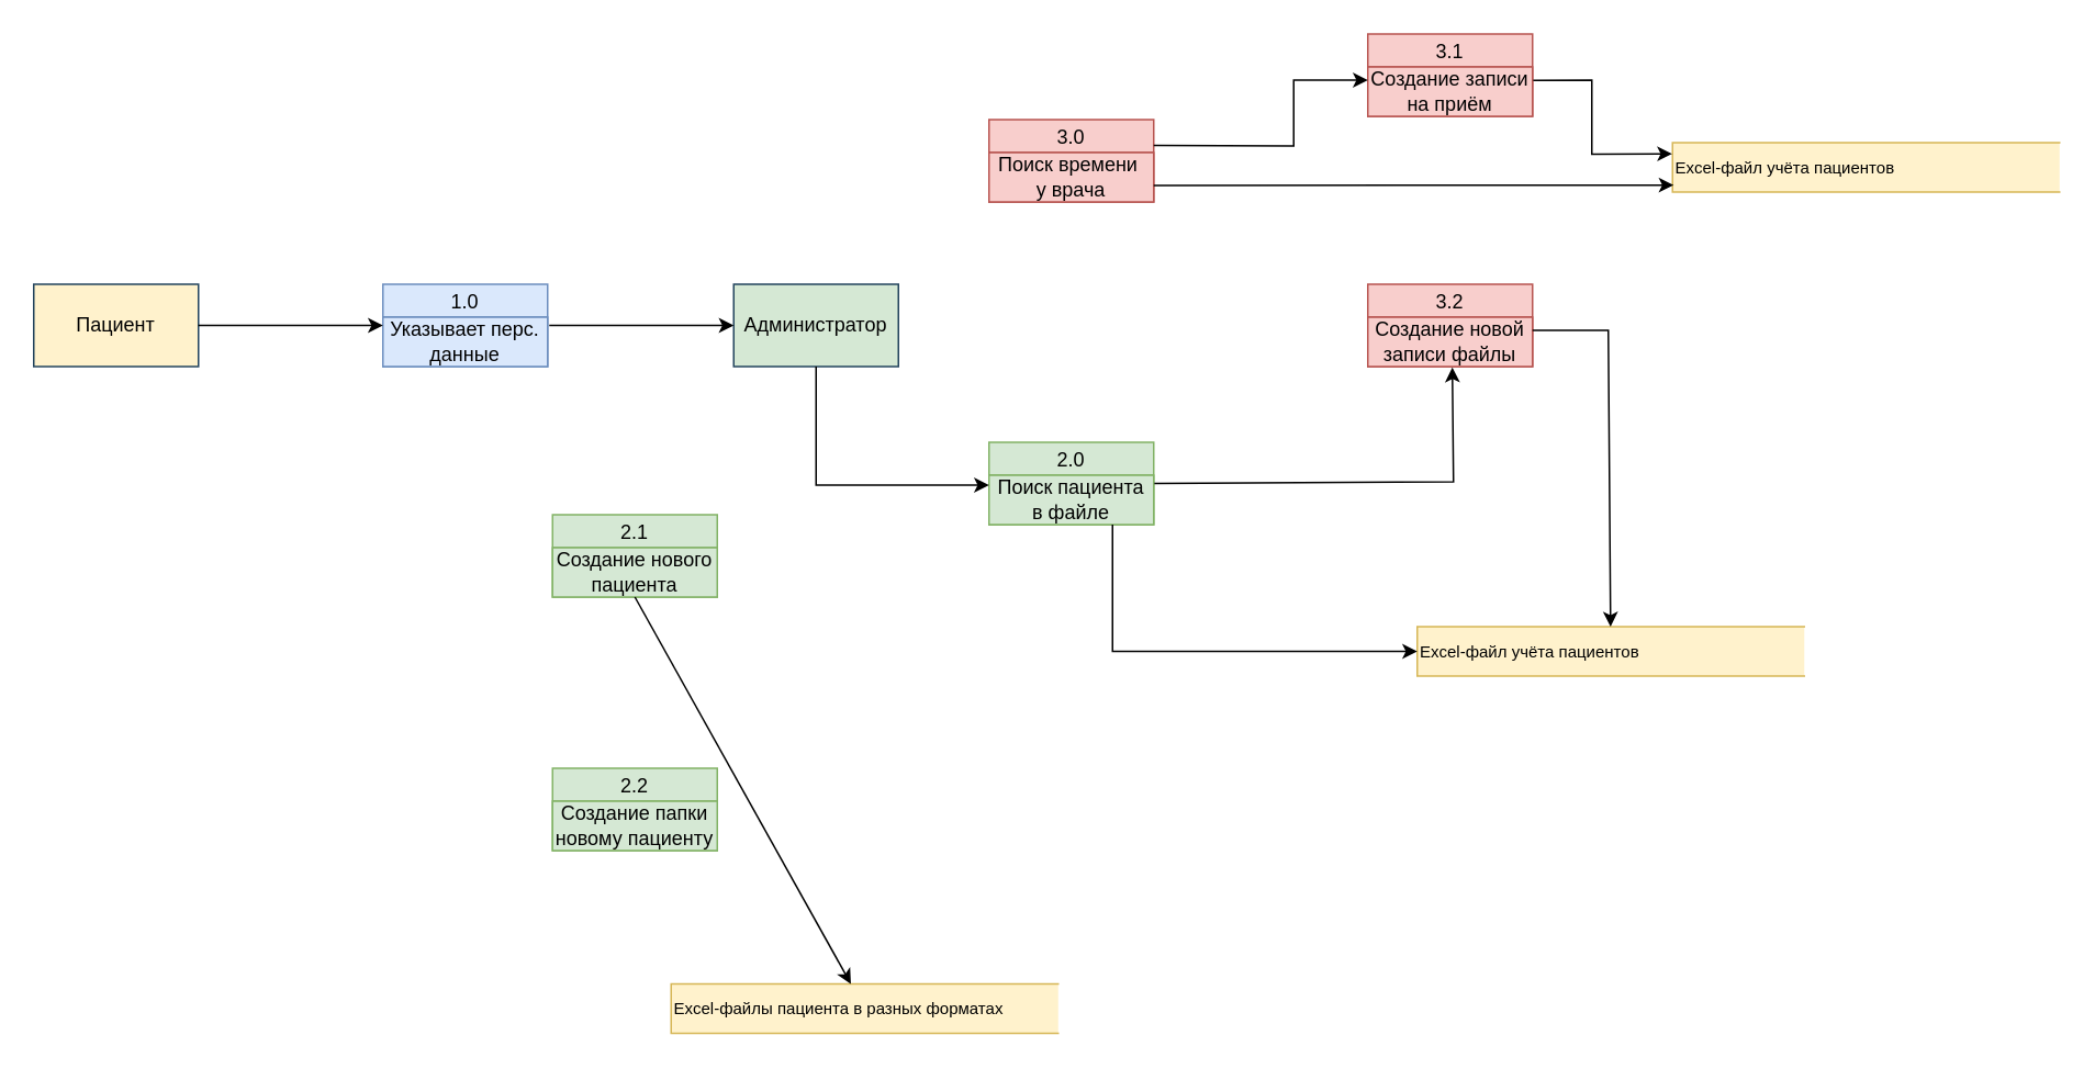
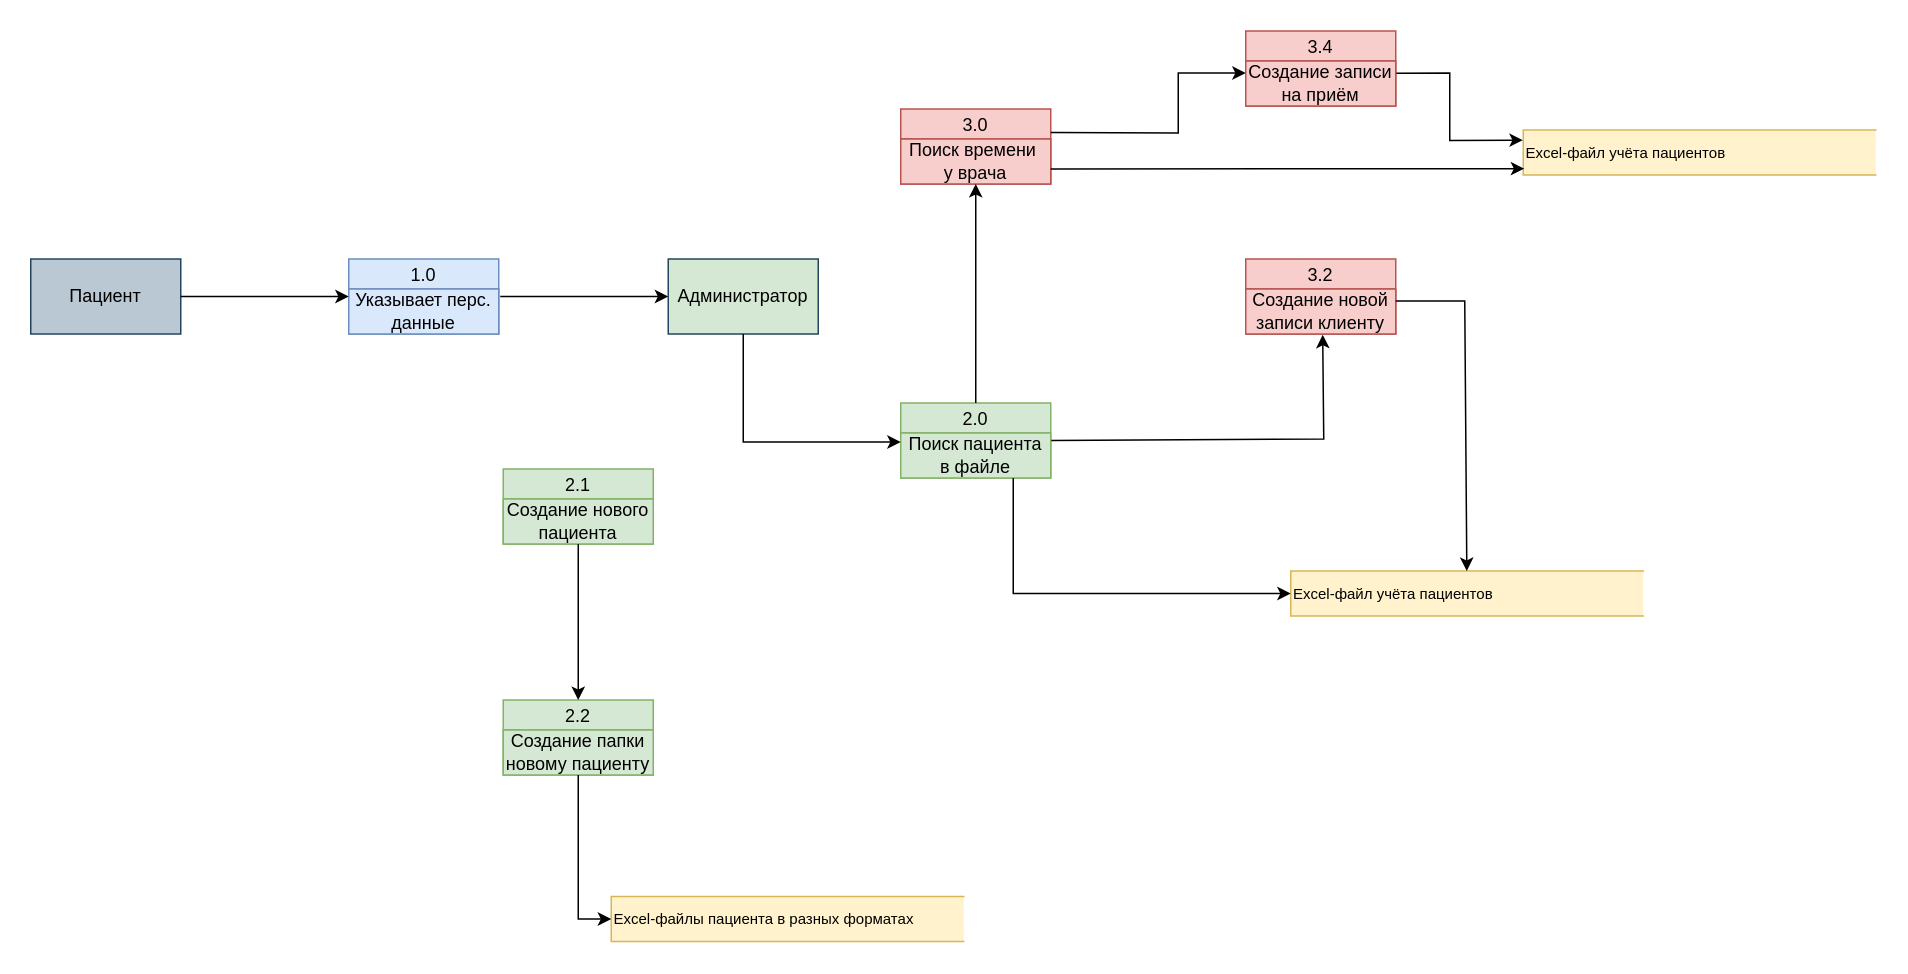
- <mxCell id="15" value="3.1" style="swimlane;fontStyle=0;childLayout=stackLayout;horizontal=1;startSize=20;fillColor=#f8cecc;horizontalStack=0;resizeParent=1;resizeParentMax=0;resizeLast=0;collapsible=0;marginBottom=0;swimlaneFillColor=#ffffff;strokeColor=#b85450;" vertex="1" parent="1"><mxGeometry x="830" y="20" width="100" height="50" as="geometry" /></mxCell>
+ <mxCell id="15" value="3.4" style="swimlane;fontStyle=0;childLayout=stackLayout;horizontal=1;startSize=20;fillColor=#f8cecc;horizontalStack=0;resizeParent=1;resizeParentMax=0;resizeLast=0;collapsible=0;marginBottom=0;swimlaneFillColor=#ffffff;strokeColor=#b85450;" vertex="1" parent="1"><mxGeometry x="830" y="20" width="100" height="50" as="geometry" /></mxCell>
- <mxCell id="5" value="Пациент" style="html=1;dashed=0;whiteSpace=wrap;fillColor=#fff2cc;strokeColor=#23445d;" vertex="1" parent="1"><mxGeometry x="20" y="172" width="100" height="50" as="geometry" /></mxCell>
+ <mxCell id="5" value="Пациент" style="html=1;dashed=0;whiteSpace=wrap;fillColor=#bac8d3;strokeColor=#23445d;" vertex="1" parent="1"><mxGeometry x="20" y="172" width="100" height="50" as="geometry" /></mxCell>
+ <mxCell id="28" value="" style="endArrow=classic;html=1;rounded=0;exitX=0.5;exitY=0;exitDx=0;exitDy=0;entryX=0.5;entryY=1;entryDx=0;entryDy=0;" edge="1" parent="1" source="7" target="10"><mxGeometry width="50" height="50" relative="1" as="geometry"><mxPoint x="495" y="171" as="sourcePoint" /><mxPoint x="599" y="96" as="targetPoint" /><Array as="points" /></mxGeometry></mxCell>
- <mxCell id="14" value="Создание новой записи файлы" style="text;strokeColor=#b85450;align=center;fillColor=#f8cecc;html=1;verticalAlign=middle;whiteSpace=wrap;rounded=0;" vertex="1" parent="13"><mxGeometry y="20" width="100" height="30" as="geometry" /></mxCell>
+ <mxCell id="14" value="Создание новой записи клиенту" style="text;strokeColor=#b85450;align=center;fillColor=#f8cecc;html=1;verticalAlign=middle;whiteSpace=wrap;rounded=0;" vertex="1" parent="13"><mxGeometry y="20" width="100" height="30" as="geometry" /></mxCell>
- <mxCell id="25" value="" style="endArrow=classic;html=1;rounded=0;exitX=0.5;exitY=1;exitDx=0;exitDy=0;fillColor=#d5e8d4;strokeColor=#000000;" edge="1" parent="1" source="12" target="20"><mxGeometry width="50" height="50" relative="1" as="geometry"><mxPoint x="420" y="424" as="sourcePoint" /><mxPoint x="470" y="374" as="targetPoint" /></mxGeometry></mxCell>
+ <mxCell id="25" value="" style="endArrow=classic;html=1;rounded=0;exitX=0.5;exitY=1;exitDx=0;exitDy=0;entryX=0.5;entryY=0;entryDx=0;entryDy=0;fillColor=#d5e8d4;strokeColor=#000000;" edge="1" parent="1" source="12" target="23"><mxGeometry width="50" height="50" relative="1" as="geometry"><mxPoint x="420" y="424" as="sourcePoint" /><mxPoint x="470" y="374" as="targetPoint" /></mxGeometry></mxCell>
+ <mxCell id="26" value="" style="endArrow=classic;html=1;rounded=0;exitX=0.5;exitY=1;exitDx=0;exitDy=0;entryX=0;entryY=0.5;entryDx=0;entryDy=0;" edge="1" parent="1" source="24" target="20"><mxGeometry width="50" height="50" relative="1" as="geometry"><mxPoint x="384.6" y="518" as="sourcePoint" /><mxPoint x="384.6" y="622" as="targetPoint" /><Array as="points"><mxPoint x="385" y="612" /></Array></mxGeometry></mxCell>
